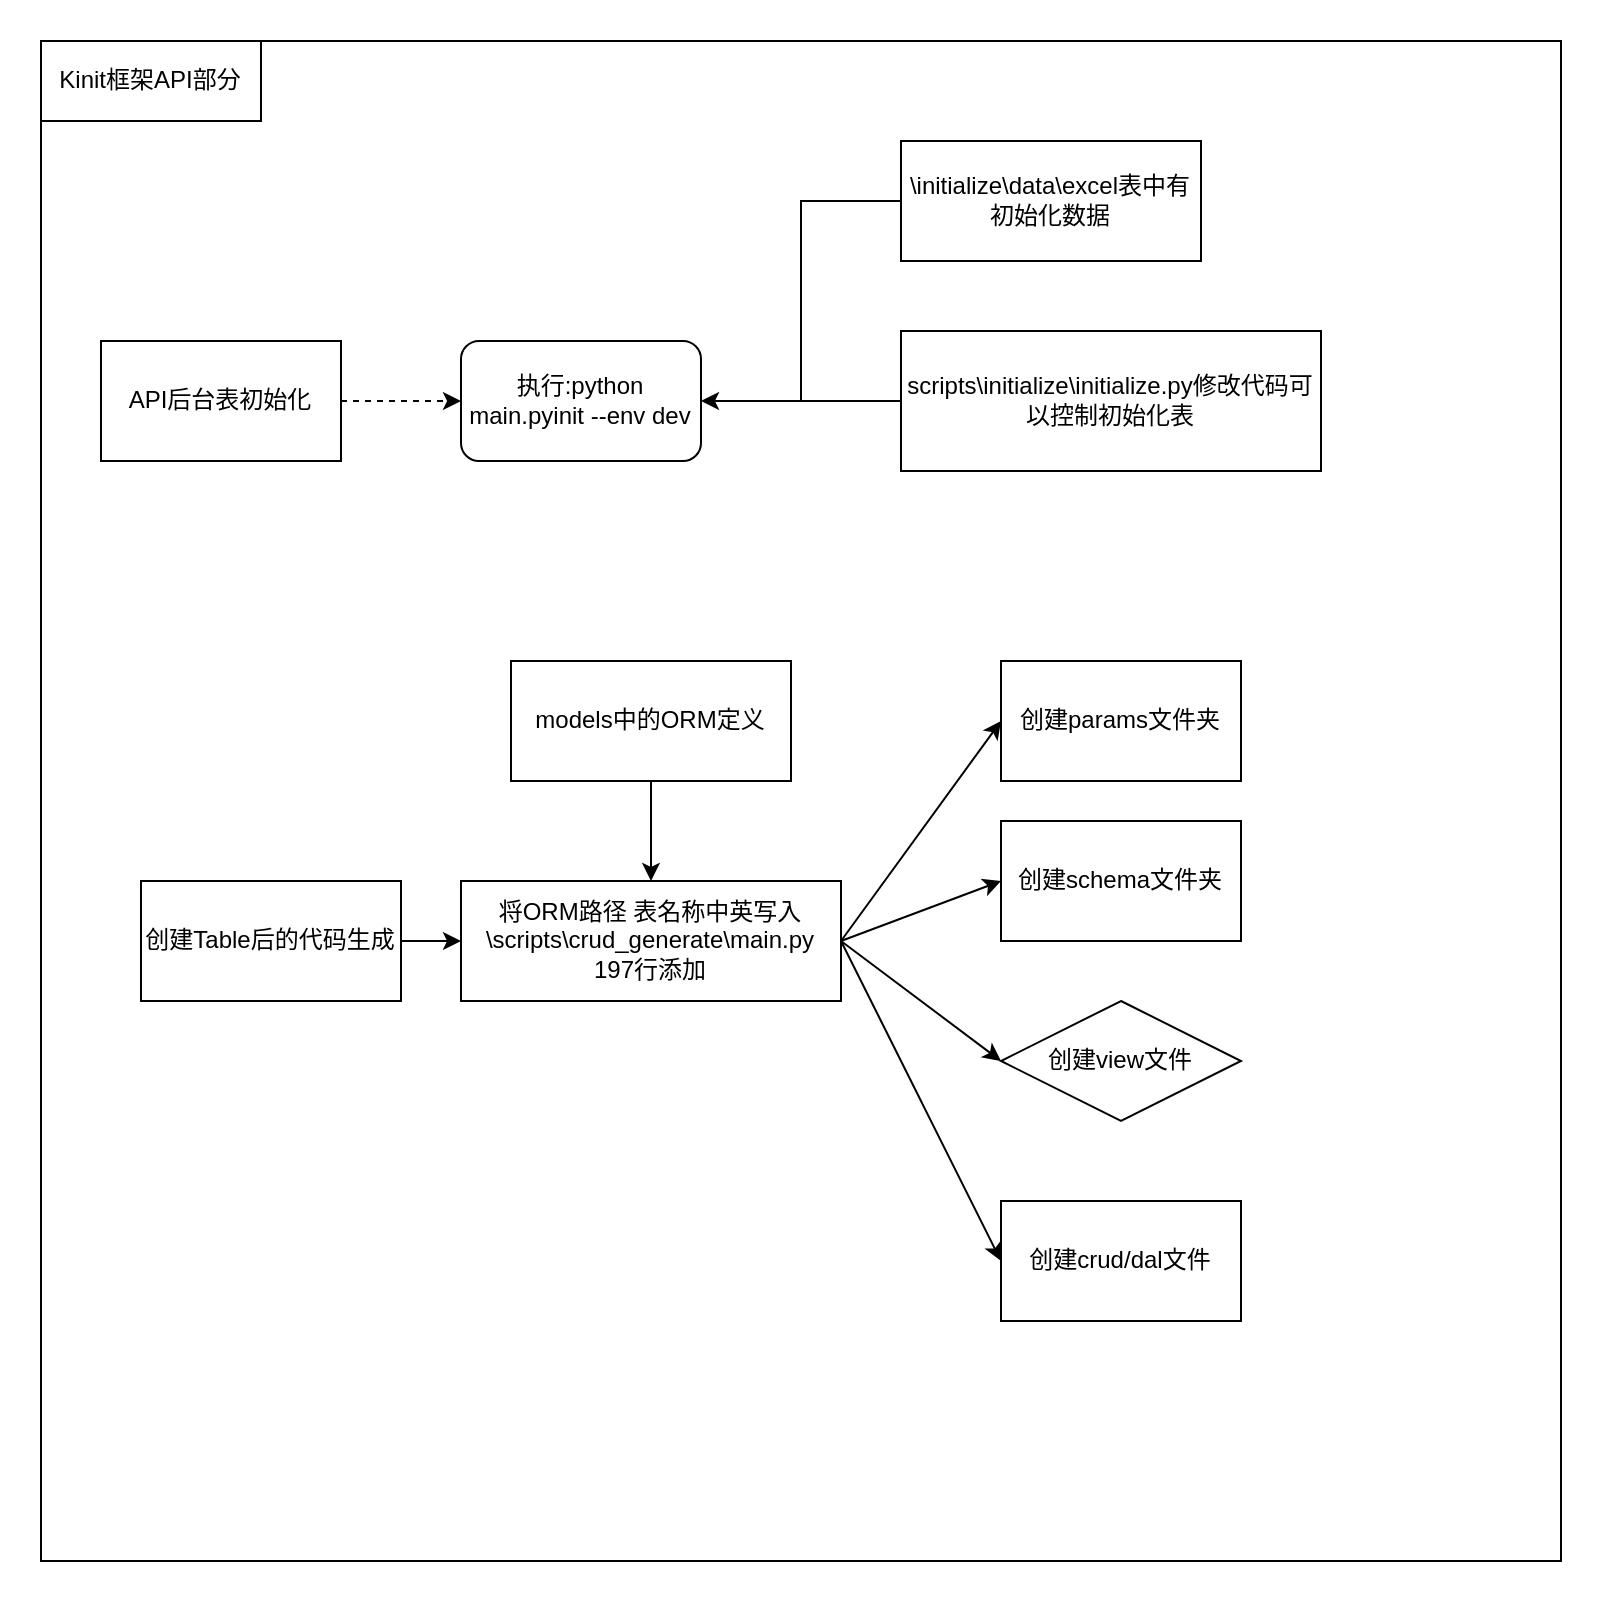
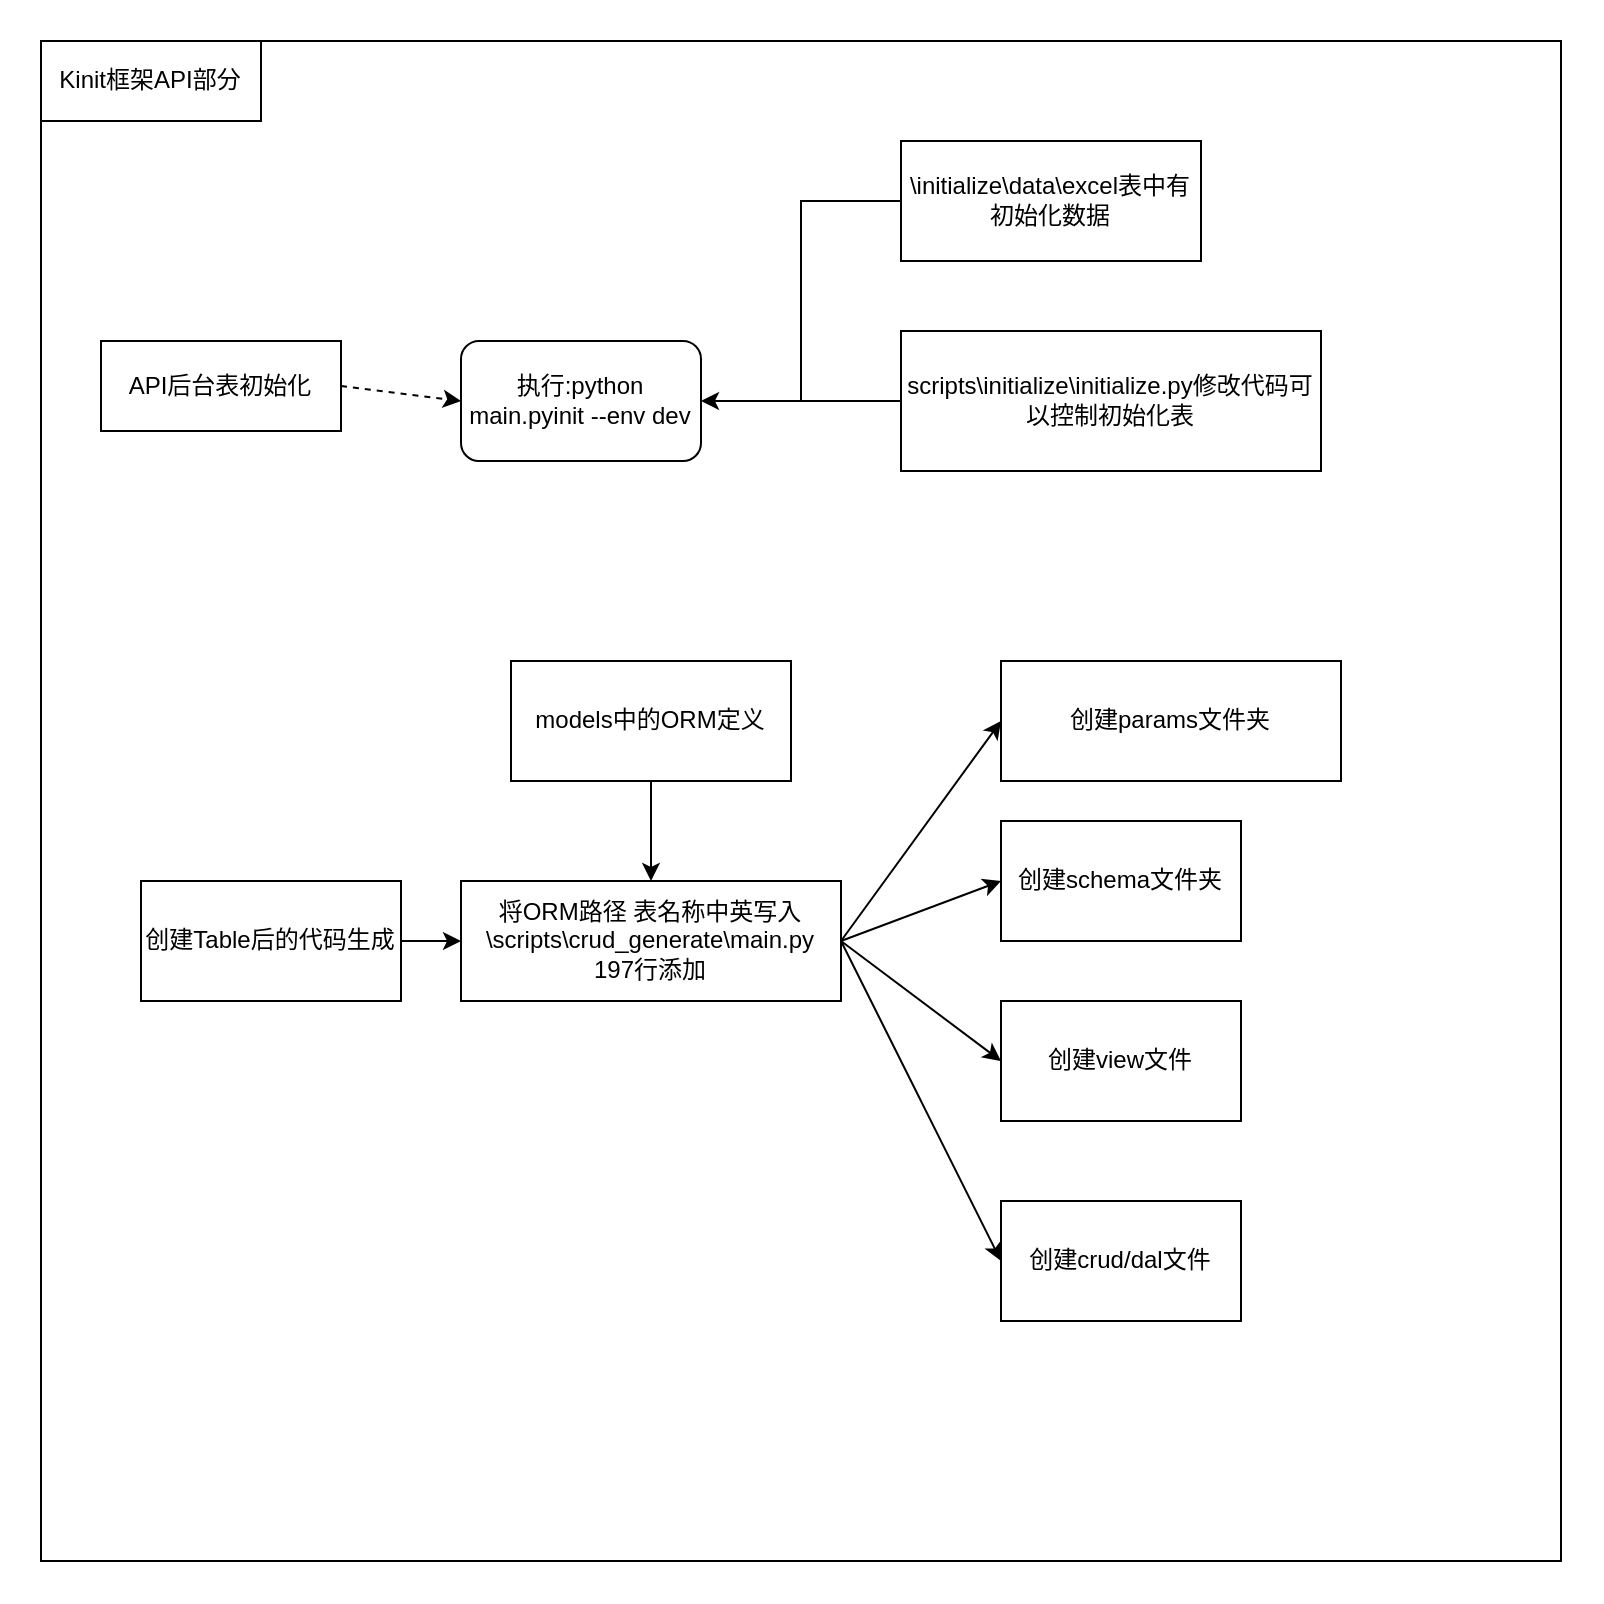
- <mxCell id="4" value="API后台表初始化" style="rounded=0;whiteSpace=wrap;html=1;" vertex="1" parent="1"><mxGeometry x="50" y="170" width="120" height="60" as="geometry" /></mxCell>
+ <mxCell id="4" value="API后台表初始化" style="rounded=0;whiteSpace=wrap;html=1;" vertex="1" parent="1"><mxGeometry x="50" y="170" width="120" height="45" as="geometry" /></mxCell>
- <mxCell id="16" value="创建params文件夹" style="rounded=0;whiteSpace=wrap;html=1;" vertex="1" parent="1"><mxGeometry x="500" y="330" width="120" height="60" as="geometry" /></mxCell>
+ <mxCell id="16" value="创建params文件夹" style="rounded=0;whiteSpace=wrap;html=1;" vertex="1" parent="1"><mxGeometry x="500" y="330" width="170" height="60" as="geometry" /></mxCell>
- <mxCell id="19" value="创建view文件" style="rhombus;whiteSpace=wrap;html=1;" vertex="1" parent="1"><mxGeometry x="500" y="500" width="120" height="60" as="geometry" /></mxCell>
+ <mxCell id="19" value="创建view文件" style="rounded=0;whiteSpace=wrap;html=1;" vertex="1" parent="1"><mxGeometry x="500" y="500" width="120" height="60" as="geometry" /></mxCell>
